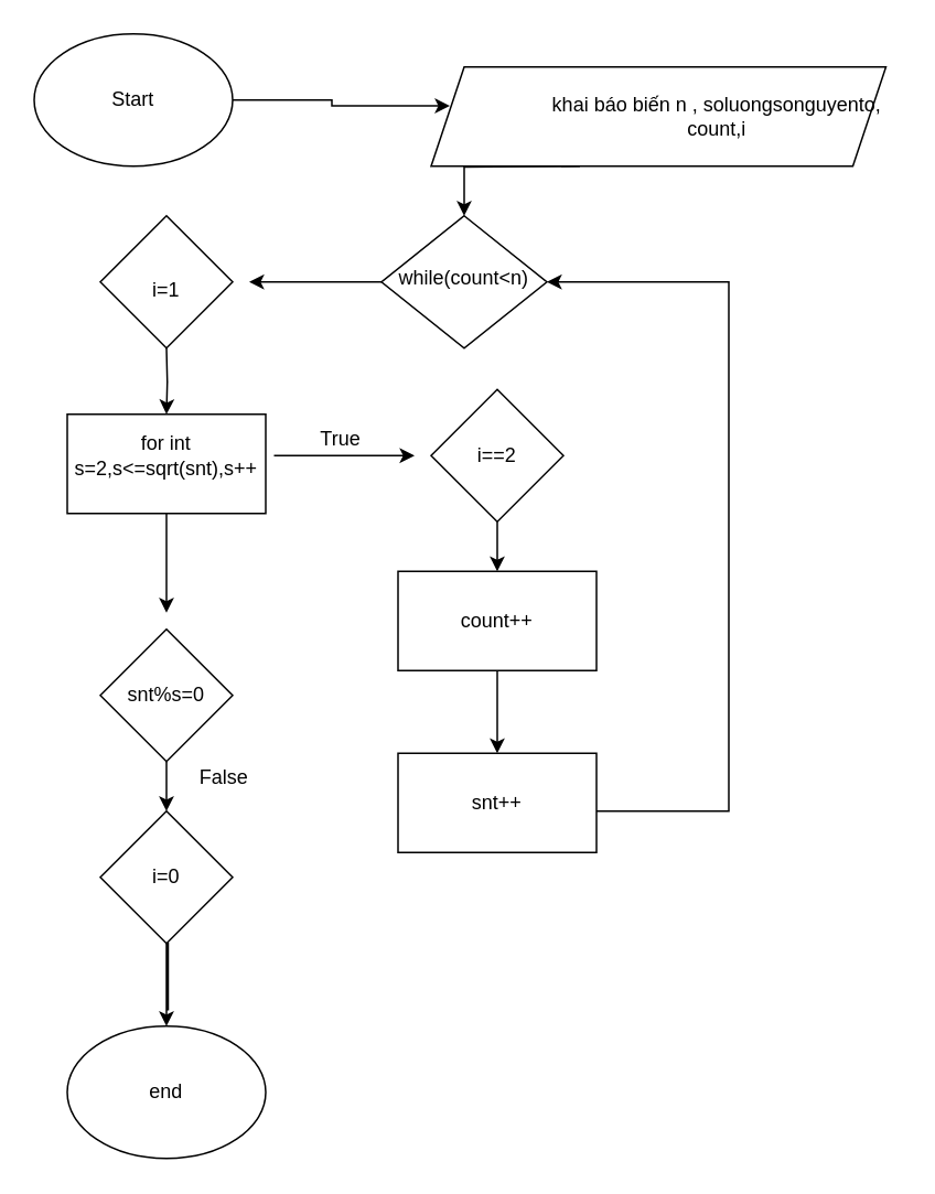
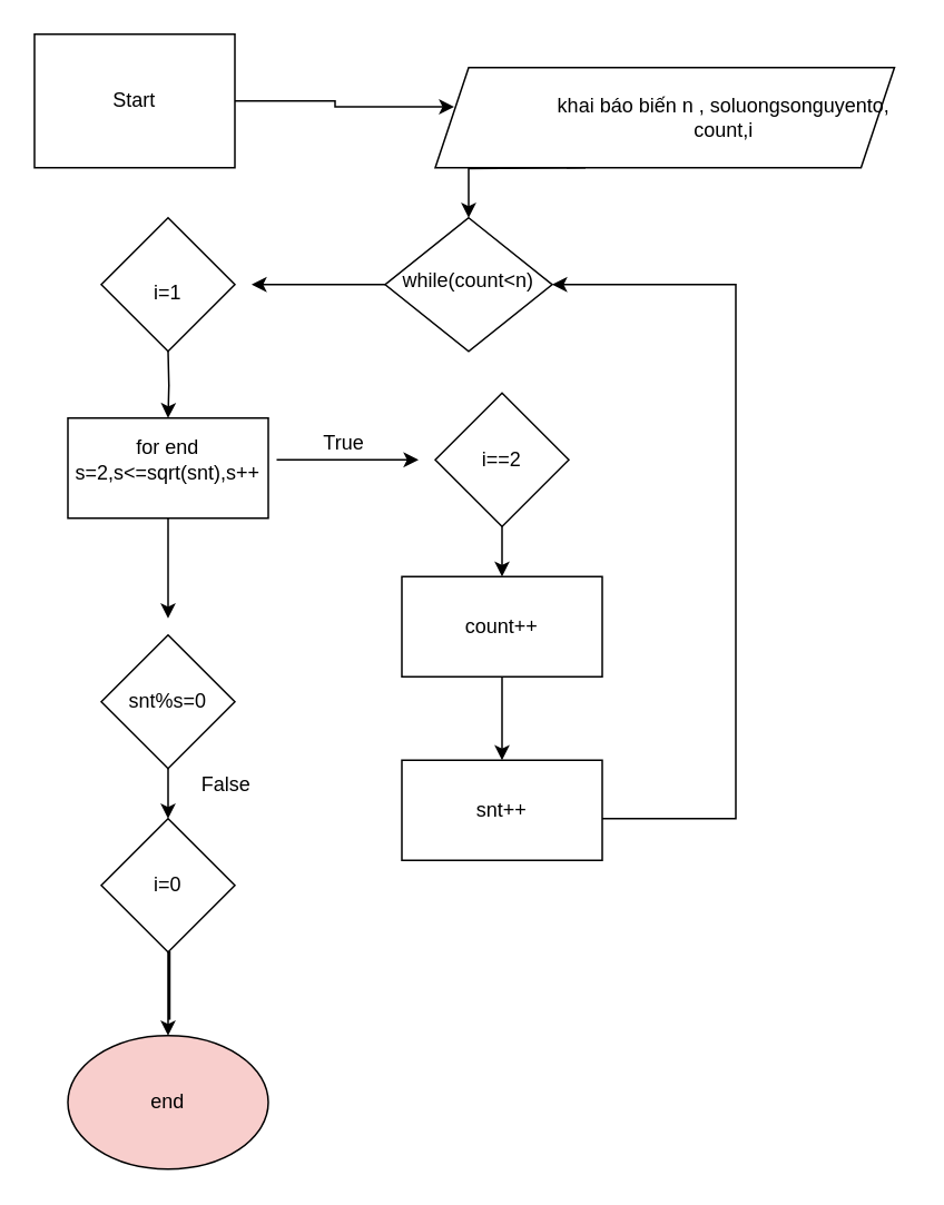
- <mxCell id="4" value="Start" style="ellipse;whiteSpace=wrap;html=1;" parent="1" vertex="1"><mxGeometry x="20" y="20" width="120" height="80" as="geometry" /></mxCell>
+ <mxCell id="4" value="Start" style="whiteSpace=wrap;html=1;rounded=0;" parent="1" vertex="1"><mxGeometry x="20" y="20" width="120" height="80" as="geometry" /></mxCell>
- <mxCell id="26" value="for int s=2,s&amp;lt;=sqrt(snt),s++" style="text;html=1;align=center;verticalAlign=middle;whiteSpace=wrap;rounded=0;" vertex="1" parent="1"><mxGeometry x="35" y="260" width="130" height="30" as="geometry" /></mxCell>
+ <mxCell id="26" value="for end s=2,s&amp;lt;=sqrt(snt),s++" style="text;html=1;align=center;verticalAlign=middle;whiteSpace=wrap;rounded=0;" vertex="1" parent="1"><mxGeometry x="35" y="260" width="130" height="30" as="geometry" /></mxCell>
- <mxCell id="6" value="end" style="ellipse;whiteSpace=wrap;html=1;" parent="1" vertex="1"><mxGeometry x="40" y="620" width="120" height="80" as="geometry" /></mxCell>
+ <mxCell id="6" value="end" style="ellipse;whiteSpace=wrap;html=1;fillColor=#f8cecc;" parent="1" vertex="1"><mxGeometry x="40" y="620" width="120" height="80" as="geometry" /></mxCell>
